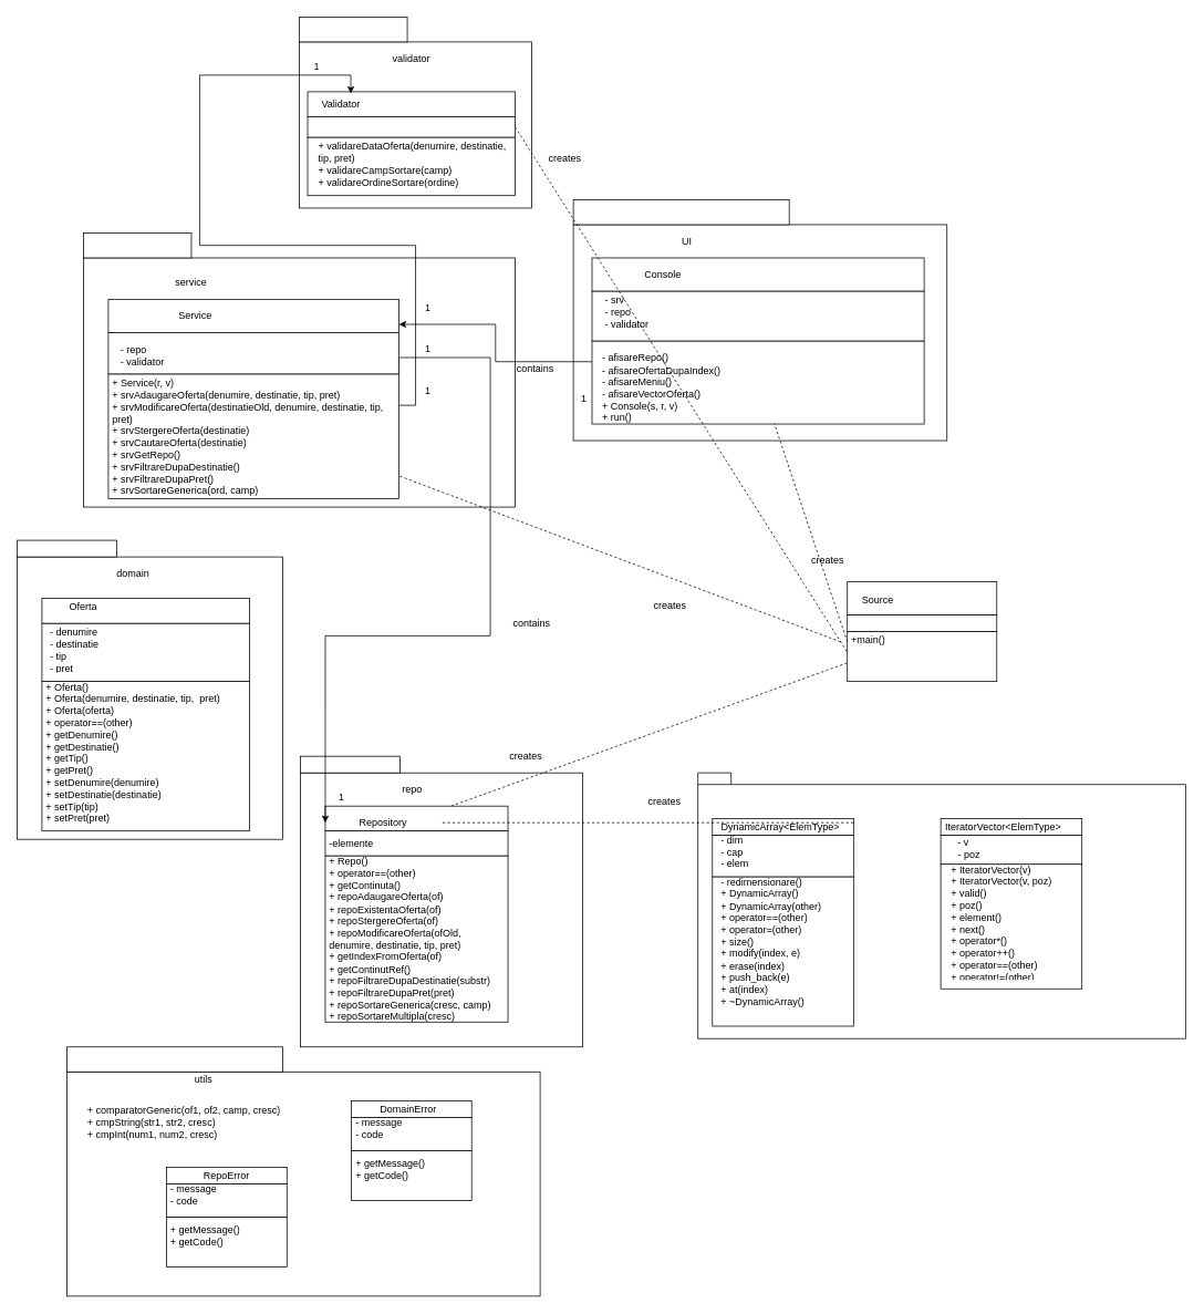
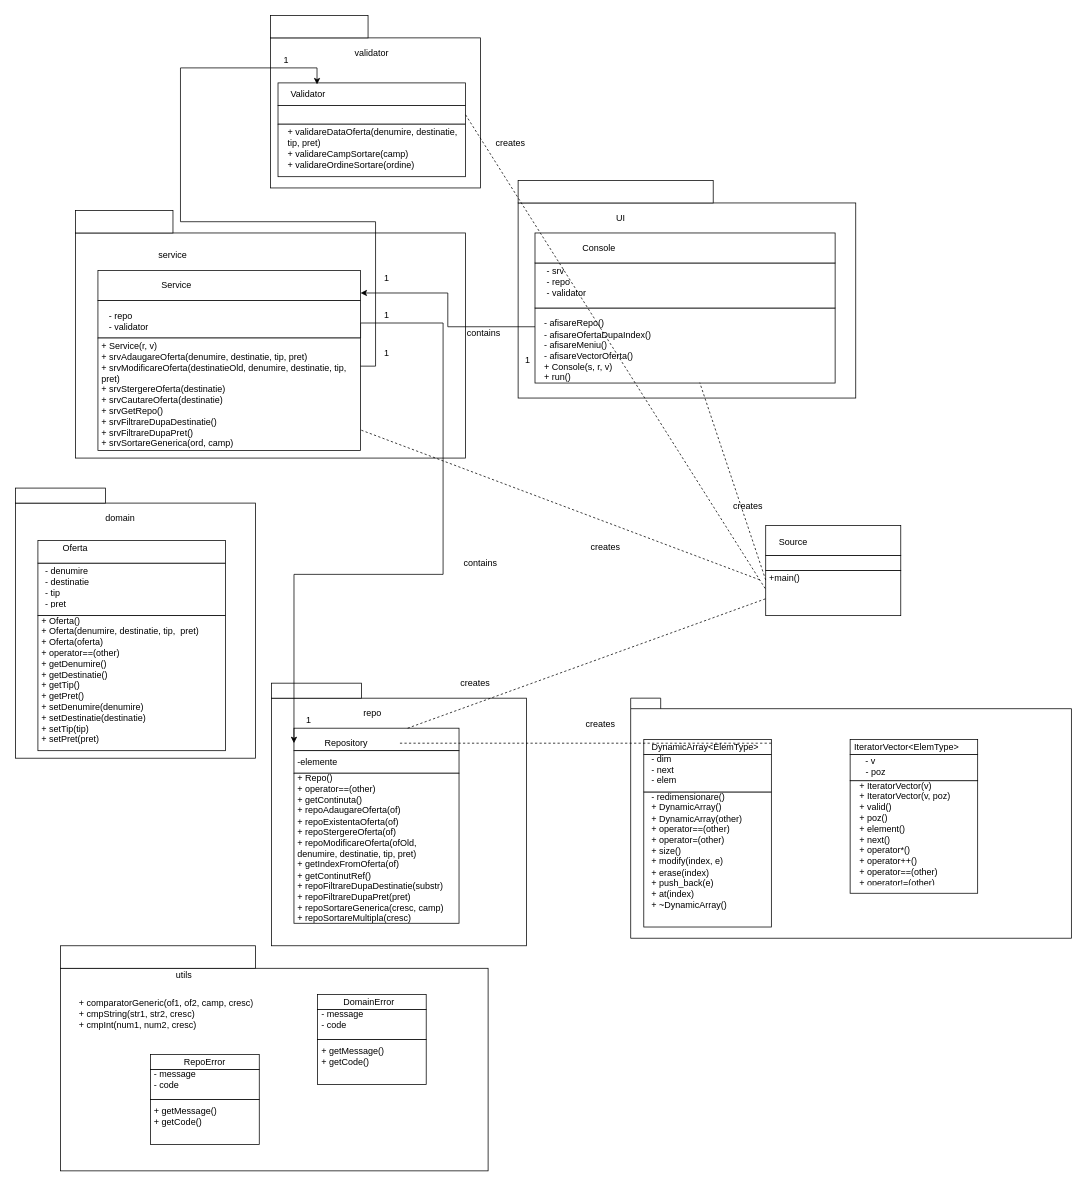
- <mxCell id="73" value="&lt;div&gt;&lt;div&gt;&lt;br&gt;&lt;/div&gt;&lt;div&gt;- dim&lt;/div&gt;&lt;div&gt;- cap&lt;/div&gt;&lt;div&gt;- elem&lt;/div&gt;&lt;/div&gt;&lt;div&gt;&lt;br&gt;&lt;/div&gt;" style="text;html=1;strokeColor=none;fillColor=none;spacing=5;spacingTop=-20;whiteSpace=wrap;overflow=hidden;rounded=0;" parent="1" vertex="1"><mxGeometry x="862.5" y="1000" width="140" height="120" as="geometry" /></mxCell>
+ <mxCell id="73" value="&lt;div&gt;&lt;div&gt;&lt;br&gt;&lt;/div&gt;&lt;div&gt;- dim&lt;/div&gt;&lt;div&gt;- next&lt;/div&gt;&lt;div&gt;- elem&lt;/div&gt;&lt;/div&gt;&lt;div&gt;&lt;br&gt;&lt;/div&gt;" style="text;html=1;strokeColor=none;fillColor=none;spacing=5;spacingTop=-20;whiteSpace=wrap;overflow=hidden;rounded=0;" parent="1" vertex="1"><mxGeometry x="862.5" y="1000" width="140" height="120" as="geometry" /></mxCell>
